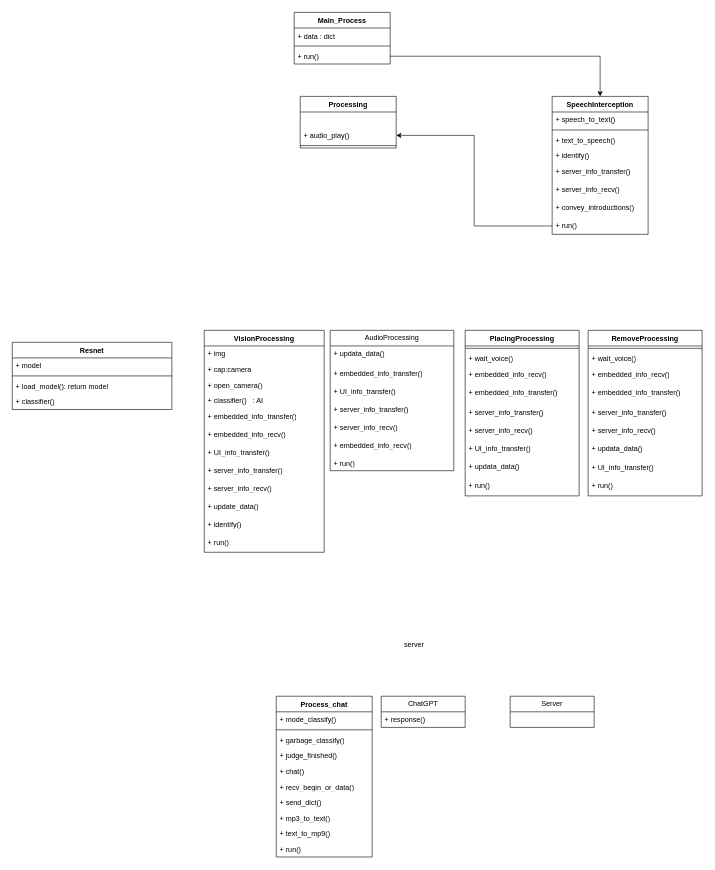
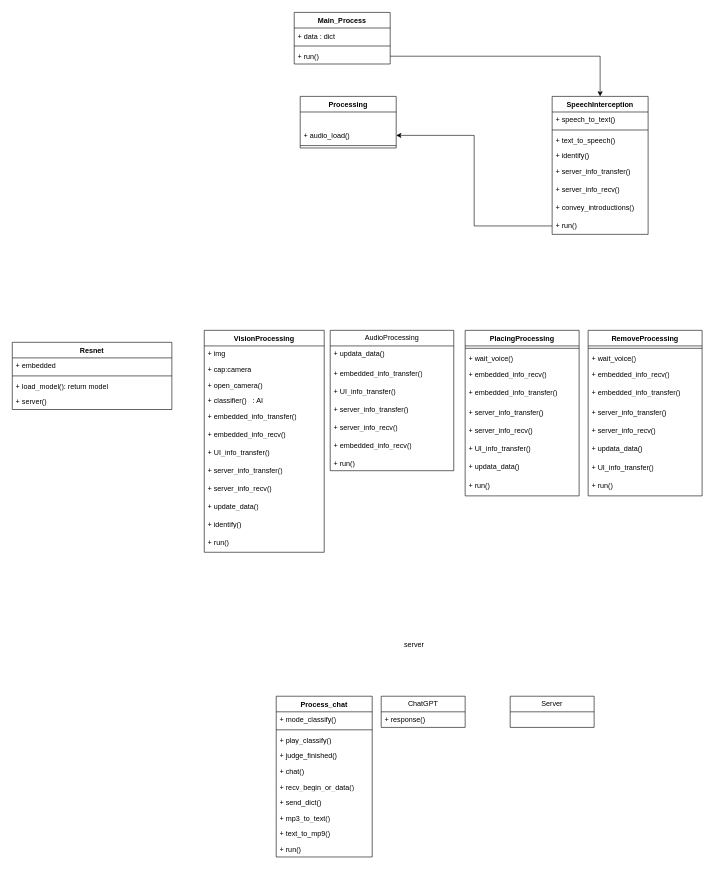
- <mxCell id="63" value="+ audio_play()" style="text;strokeColor=none;fillColor=none;align=left;verticalAlign=top;spacingLeft=4;spacingRight=4;overflow=hidden;rotatable=0;points=[[0,0.5],[1,0.5]];portConstraint=eastwest;whiteSpace=wrap;html=1;" parent="61" vertex="1"><mxGeometry y="52" width="160" height="26" as="geometry" /></mxCell>
+ <mxCell id="63" value="+ audio_load()" style="text;strokeColor=none;fillColor=none;align=left;verticalAlign=top;spacingLeft=4;spacingRight=4;overflow=hidden;rotatable=0;points=[[0,0.5],[1,0.5]];portConstraint=eastwest;whiteSpace=wrap;html=1;" parent="61" vertex="1"><mxGeometry y="52" width="160" height="26" as="geometry" /></mxCell>
- <mxCell id="16" value="+ model" style="text;strokeColor=none;fillColor=none;align=left;verticalAlign=top;spacingLeft=4;spacingRight=4;overflow=hidden;rotatable=0;points=[[0,0.5],[1,0.5]];portConstraint=eastwest;whiteSpace=wrap;html=1;" parent="15" vertex="1"><mxGeometry y="26" width="266" height="26" as="geometry" /></mxCell>
+ <mxCell id="16" value="+ embedded" style="text;strokeColor=none;fillColor=none;align=left;verticalAlign=top;spacingLeft=4;spacingRight=4;overflow=hidden;rotatable=0;points=[[0,0.5],[1,0.5]];portConstraint=eastwest;whiteSpace=wrap;html=1;" parent="15" vertex="1"><mxGeometry y="26" width="266" height="26" as="geometry" /></mxCell>
- <mxCell id="19" value="+ classifier()" style="text;strokeColor=none;fillColor=none;align=left;verticalAlign=top;spacingLeft=4;spacingRight=4;overflow=hidden;rotatable=0;points=[[0,0.5],[1,0.5]];portConstraint=eastwest;whiteSpace=wrap;html=1;" parent="15" vertex="1"><mxGeometry y="86" width="266" height="26" as="geometry" /></mxCell>
+ <mxCell id="19" value="+ server()" style="text;strokeColor=none;fillColor=none;align=left;verticalAlign=top;spacingLeft=4;spacingRight=4;overflow=hidden;rotatable=0;points=[[0,0.5],[1,0.5]];portConstraint=eastwest;whiteSpace=wrap;html=1;" parent="15" vertex="1"><mxGeometry y="86" width="266" height="26" as="geometry" /></mxCell>
- <mxCell id="71" value="+ garbage_classify()" style="text;strokeColor=none;fillColor=none;align=left;verticalAlign=top;spacingLeft=4;spacingRight=4;overflow=hidden;rotatable=0;points=[[0,0.5],[1,0.5]];portConstraint=eastwest;whiteSpace=wrap;html=1;" vertex="1" parent="68"><mxGeometry y="60" width="160" height="26" as="geometry" /></mxCell>
+ <mxCell id="71" value="+ play_classify()" style="text;strokeColor=none;fillColor=none;align=left;verticalAlign=top;spacingLeft=4;spacingRight=4;overflow=hidden;rotatable=0;points=[[0,0.5],[1,0.5]];portConstraint=eastwest;whiteSpace=wrap;html=1;" vertex="1" parent="68"><mxGeometry y="60" width="160" height="26" as="geometry" /></mxCell>
